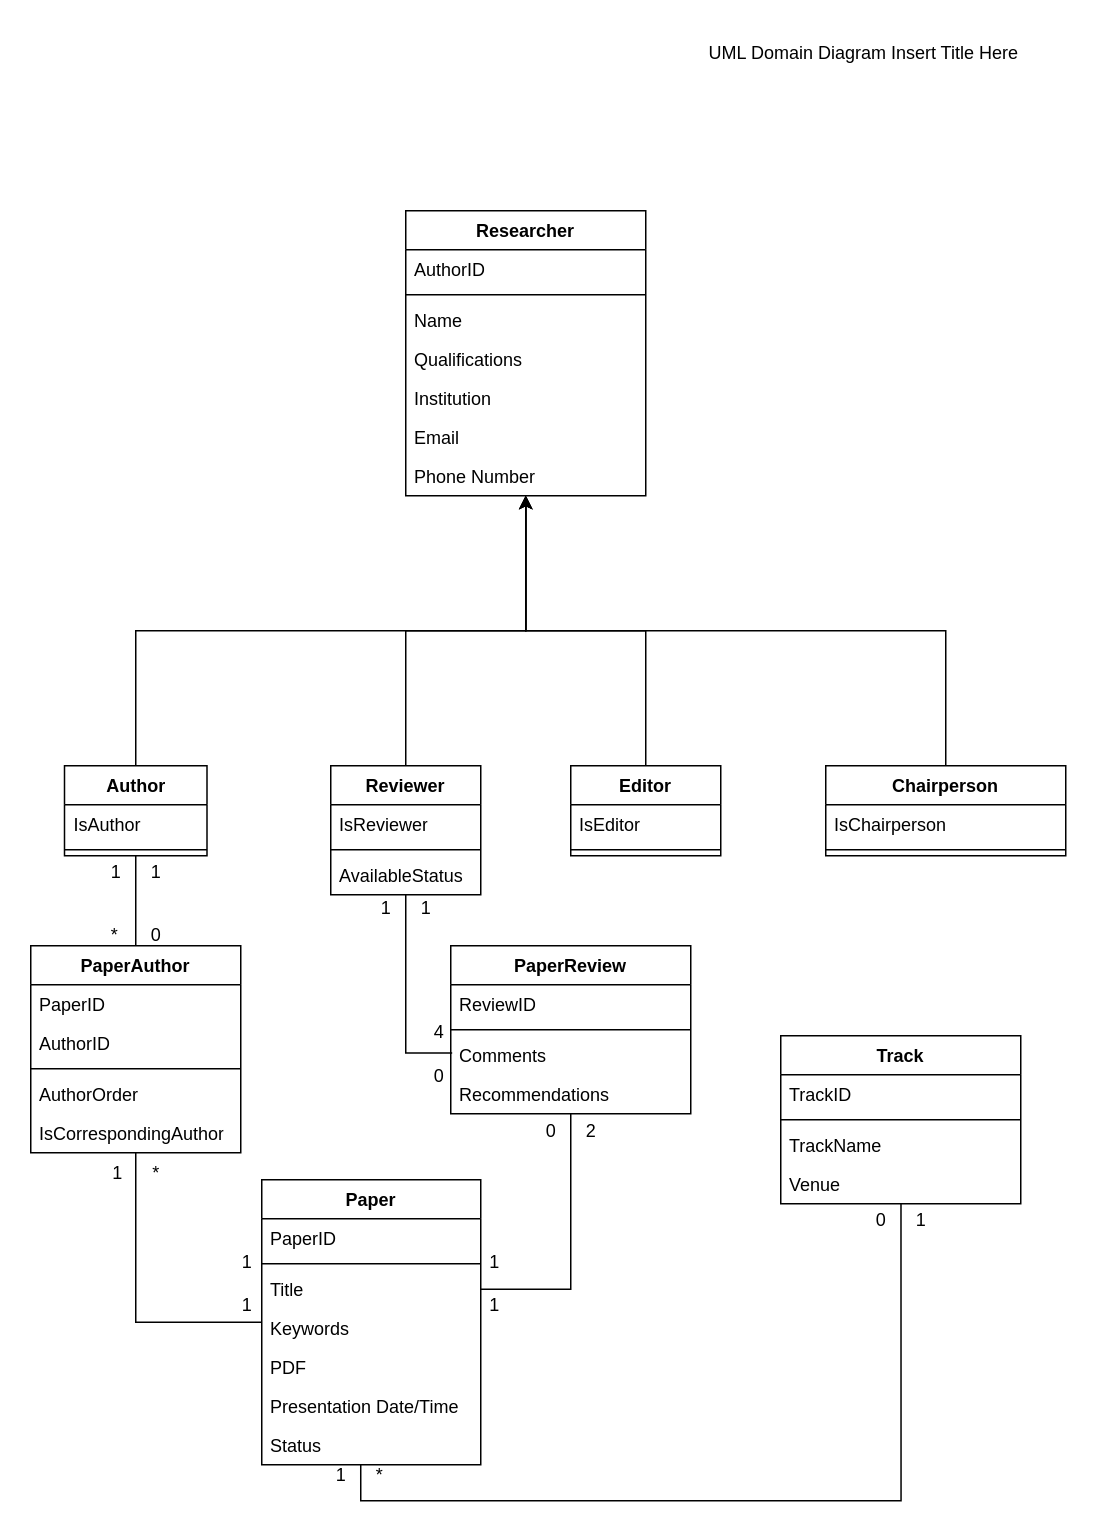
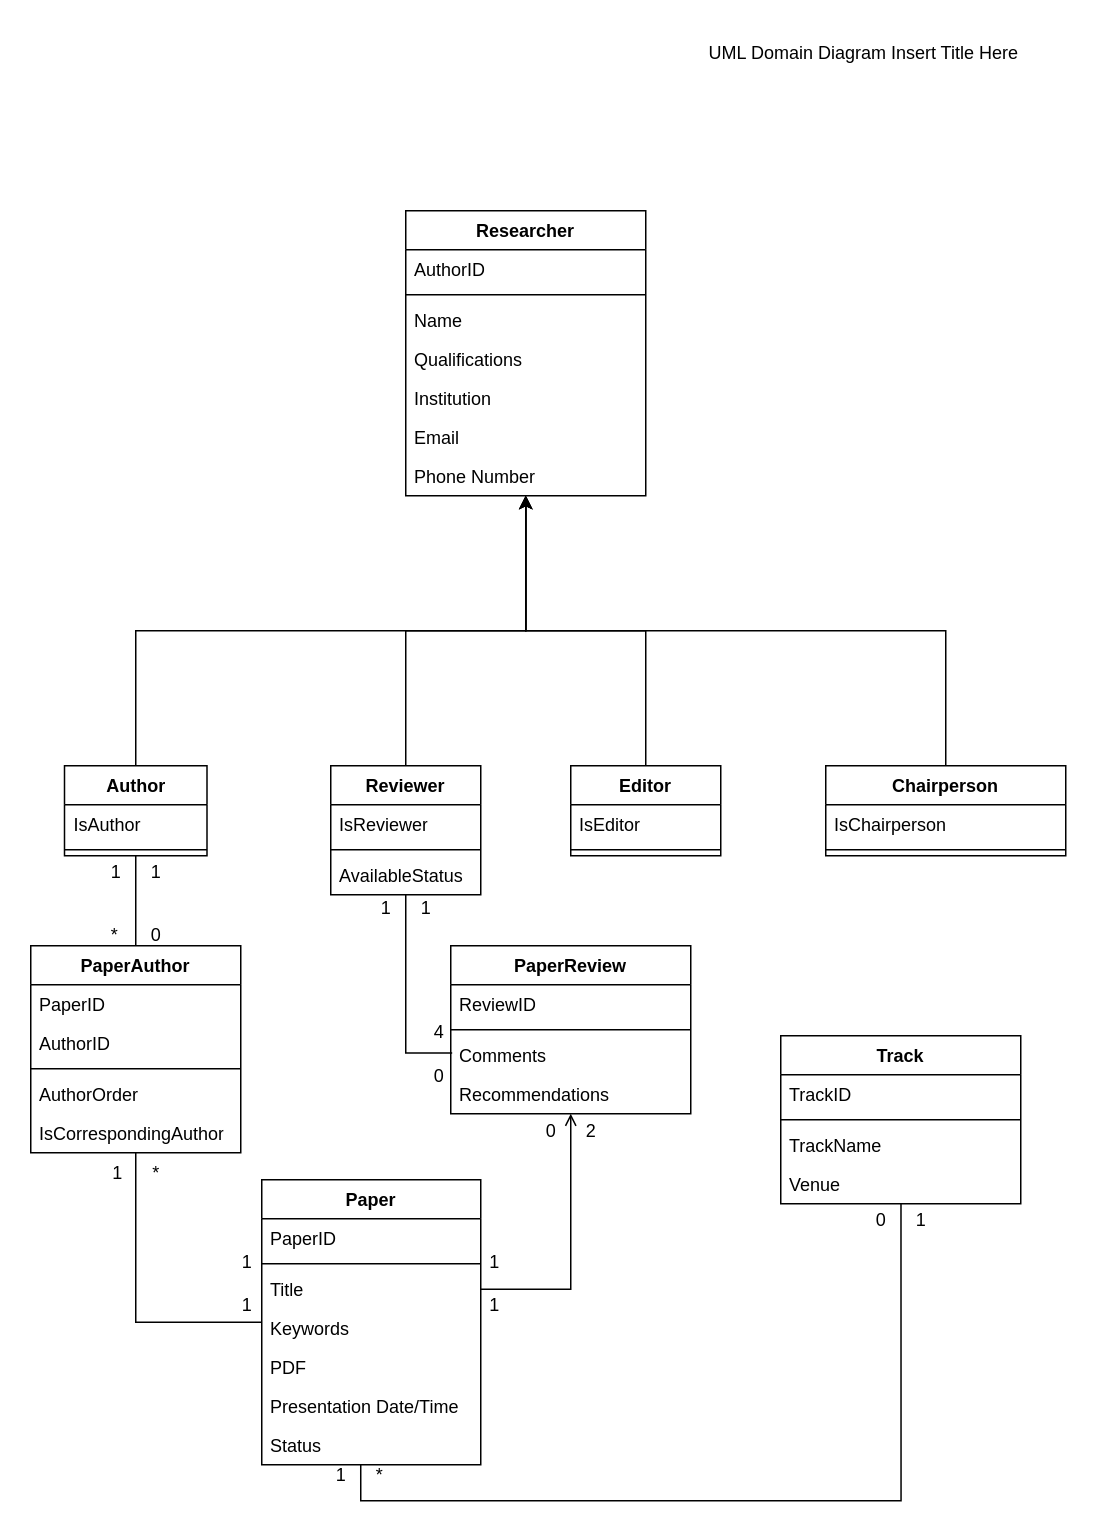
- <mxCell id="57" style="edgeStyle=orthogonalEdgeStyle;rounded=0;orthogonalLoop=1;jettySize=auto;html=1;entryX=0.5;entryY=1;entryDx=0;entryDy=0;endArrow=none;endFill=0;" edge="1" parent="1" source="31" target="37"><mxGeometry relative="1" as="geometry" /></mxCell>
+ <mxCell id="57" style="edgeStyle=orthogonalEdgeStyle;rounded=0;orthogonalLoop=1;jettySize=auto;html=1;entryX=0.5;entryY=1;entryDx=0;entryDy=0;endArrow=open;endFill=0;" edge="1" parent="1" source="31" target="37"><mxGeometry relative="1" as="geometry" /></mxCell>
